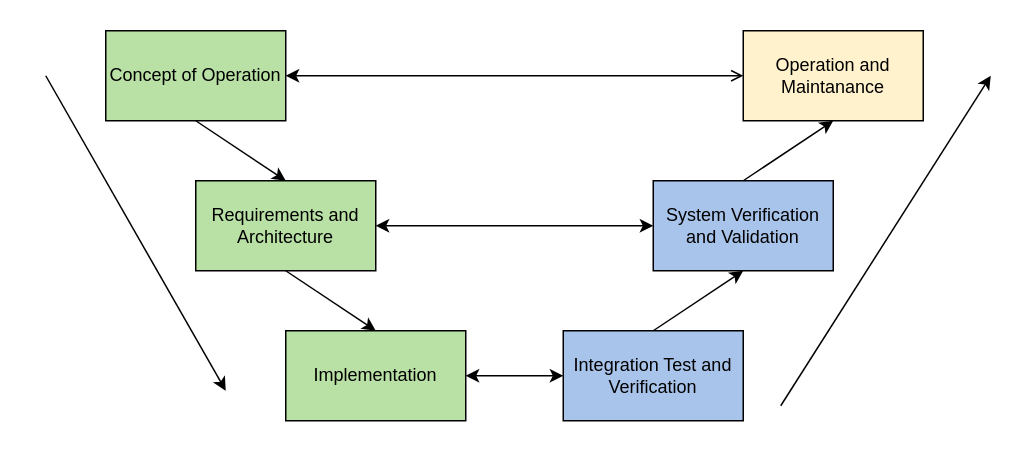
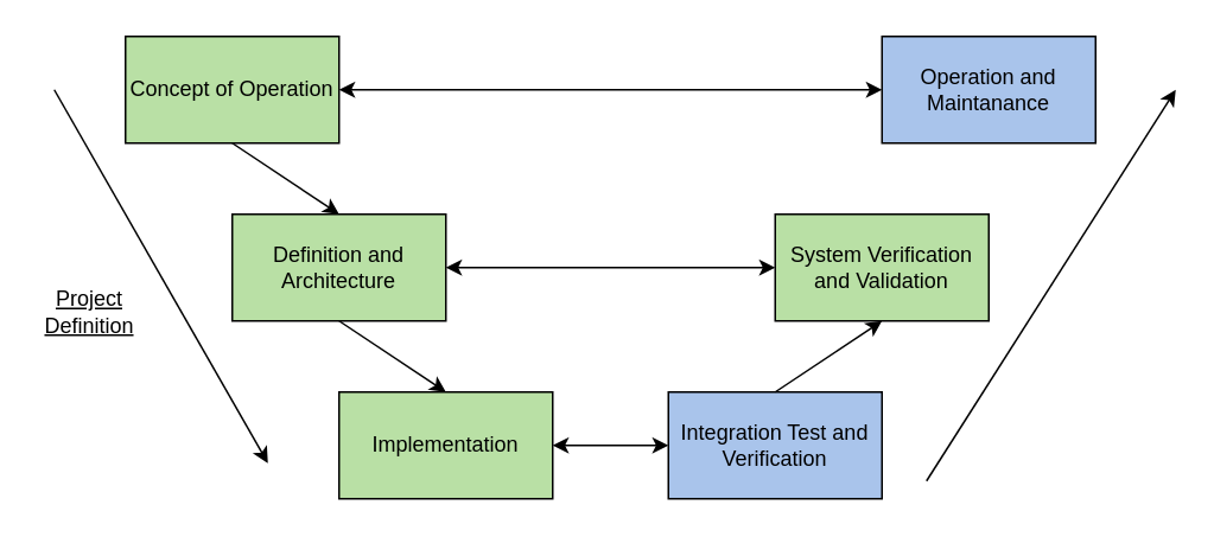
- <mxCell id="12" value="" style="endArrow=open;startArrow=classic;html=1;rounded=0;exitX=1;exitY=0.5;exitDx=0;exitDy=0;entryX=0;entryY=0.5;entryDx=0;entryDy=0;" parent="1" source="2" target="7" edge="1"><mxGeometry width="50" height="50" relative="1" as="geometry"><mxPoint x="260" y="160" as="sourcePoint" /><mxPoint x="445" y="160" as="targetPoint" /></mxGeometry></mxCell>
+ <mxCell id="12" value="" style="endArrow=classic;startArrow=classic;html=1;rounded=0;exitX=1;exitY=0.5;exitDx=0;exitDy=0;entryX=0;entryY=0.5;entryDx=0;entryDy=0;" parent="1" source="2" target="7" edge="1"><mxGeometry width="50" height="50" relative="1" as="geometry"><mxPoint x="260" y="160" as="sourcePoint" /><mxPoint x="445" y="160" as="targetPoint" /></mxGeometry></mxCell>
- <mxCell id="7" value="Operation and Maintanance" style="rounded=0;whiteSpace=wrap;html=1;fillColor=#fff2cc;" parent="1" vertex="1"><mxGeometry x="495" y="20" width="120" height="60" as="geometry" /></mxCell>
+ <mxCell id="7" value="Operation and Maintanance" style="rounded=0;whiteSpace=wrap;html=1;fillColor=#A9C4EB;" parent="1" vertex="1"><mxGeometry x="495" y="20" width="120" height="60" as="geometry" /></mxCell>
- <mxCell id="17" value="" style="endArrow=classic;html=1;rounded=0;entryX=0.5;entryY=1;entryDx=0;entryDy=0;exitX=0.5;exitY=0;exitDx=0;exitDy=0;" parent="1" source="6" target="7" edge="1"><mxGeometry width="50" height="50" relative="1" as="geometry"><mxPoint x="445" y="230" as="sourcePoint" /><mxPoint x="505" y="190" as="targetPoint" /></mxGeometry></mxCell>
- <mxCell id="3" value="Requirements and Architecture" style="rounded=0;whiteSpace=wrap;html=1;fillColor=#B9E0A5;" parent="1" vertex="1"><mxGeometry x="130" y="120" width="120" height="60" as="geometry" /></mxCell>
+ <mxCell id="3" value="Definition and Architecture" style="rounded=0;whiteSpace=wrap;html=1;fillColor=#B9E0A5;" parent="1" vertex="1"><mxGeometry x="130" y="120" width="120" height="60" as="geometry" /></mxCell>
- <mxCell id="6" value="System Verification and Validation" style="rounded=0;whiteSpace=wrap;html=1;fillColor=#A9C4EB;" parent="1" vertex="1"><mxGeometry x="435" y="120" width="120" height="60" as="geometry" /></mxCell>
+ <mxCell id="6" value="System Verification and Validation" style="rounded=0;whiteSpace=wrap;html=1;fillColor=#b9e0a5;" parent="1" vertex="1"><mxGeometry x="435" y="120" width="120" height="60" as="geometry" /></mxCell>
+ <mxCell id="14" value="&lt;u&gt;Project&lt;br&gt;Definition&lt;/u&gt;" style="text;html=1;strokeColor=none;fillColor=none;align=center;verticalAlign=middle;whiteSpace=wrap;rounded=0;" parent="1" vertex="1"><mxGeometry x="20" y="160" width="60" height="30" as="geometry" /></mxCell>
